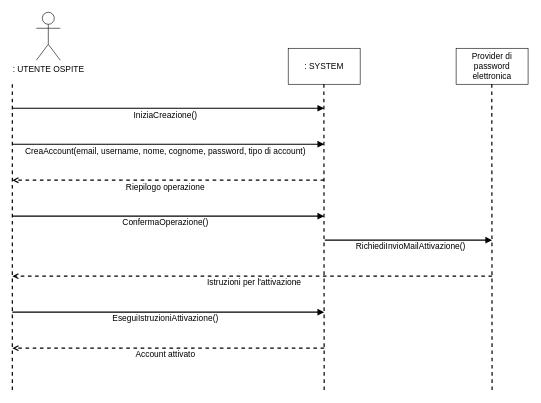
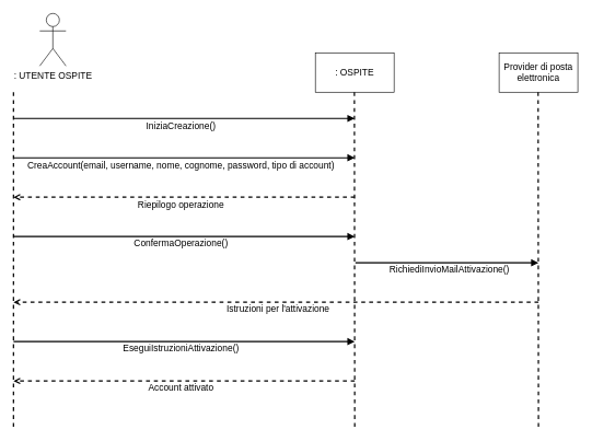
- <mxCell id="4" value=": SYSTEM" style="rounded=0;whiteSpace=wrap;html=1;fontSize=14;" parent="1" vertex="1"><mxGeometry x="480" y="80" width="120" height="60" as="geometry" /></mxCell>
+ <mxCell id="4" value=": OSPITE" style="rounded=0;whiteSpace=wrap;html=1;fontSize=14;" parent="1" vertex="1"><mxGeometry x="480" y="80" width="120" height="60" as="geometry" /></mxCell>
- <mxCell id="16" value="Provider di password elettronica" style="rounded=0;whiteSpace=wrap;html=1;fontSize=14;" vertex="1" parent="1"><mxGeometry x="760" y="80" width="120" height="60" as="geometry" /></mxCell>
+ <mxCell id="16" value="Provider di posta elettronica" style="rounded=0;whiteSpace=wrap;html=1;fontSize=14;" vertex="1" parent="1"><mxGeometry x="760" y="80" width="120" height="60" as="geometry" /></mxCell>
